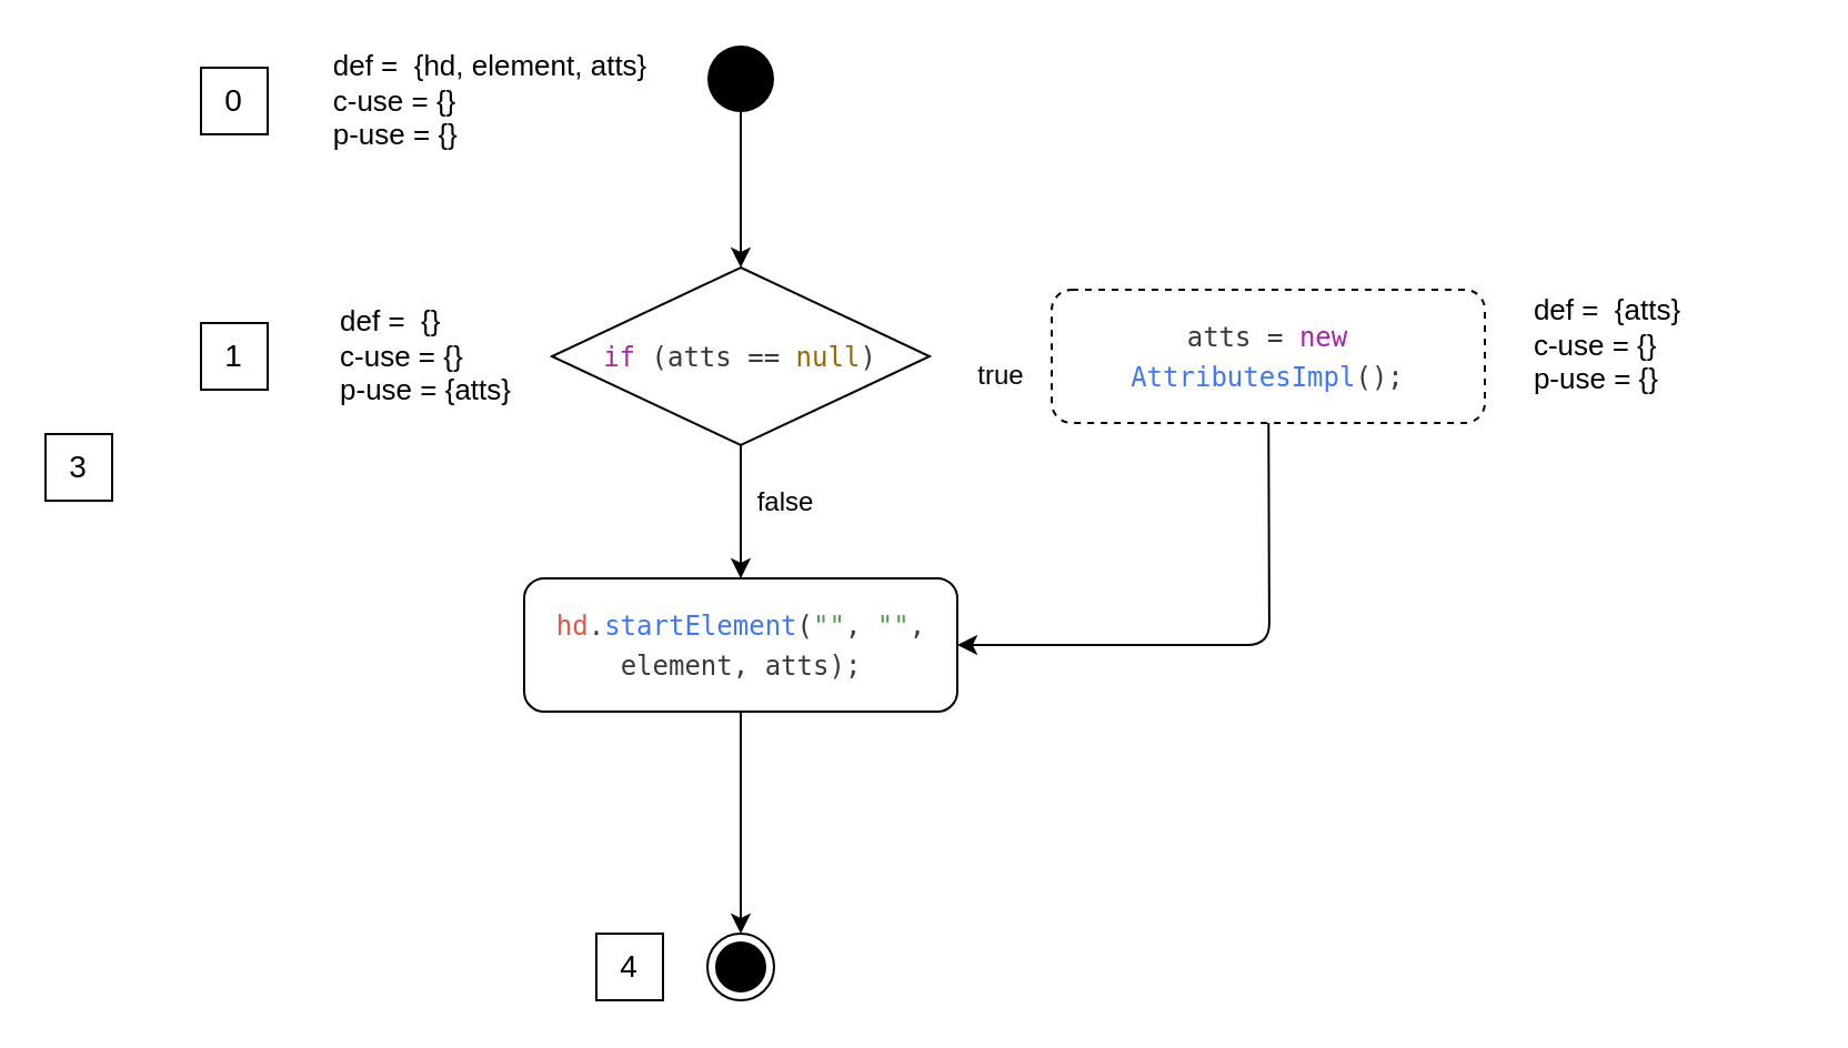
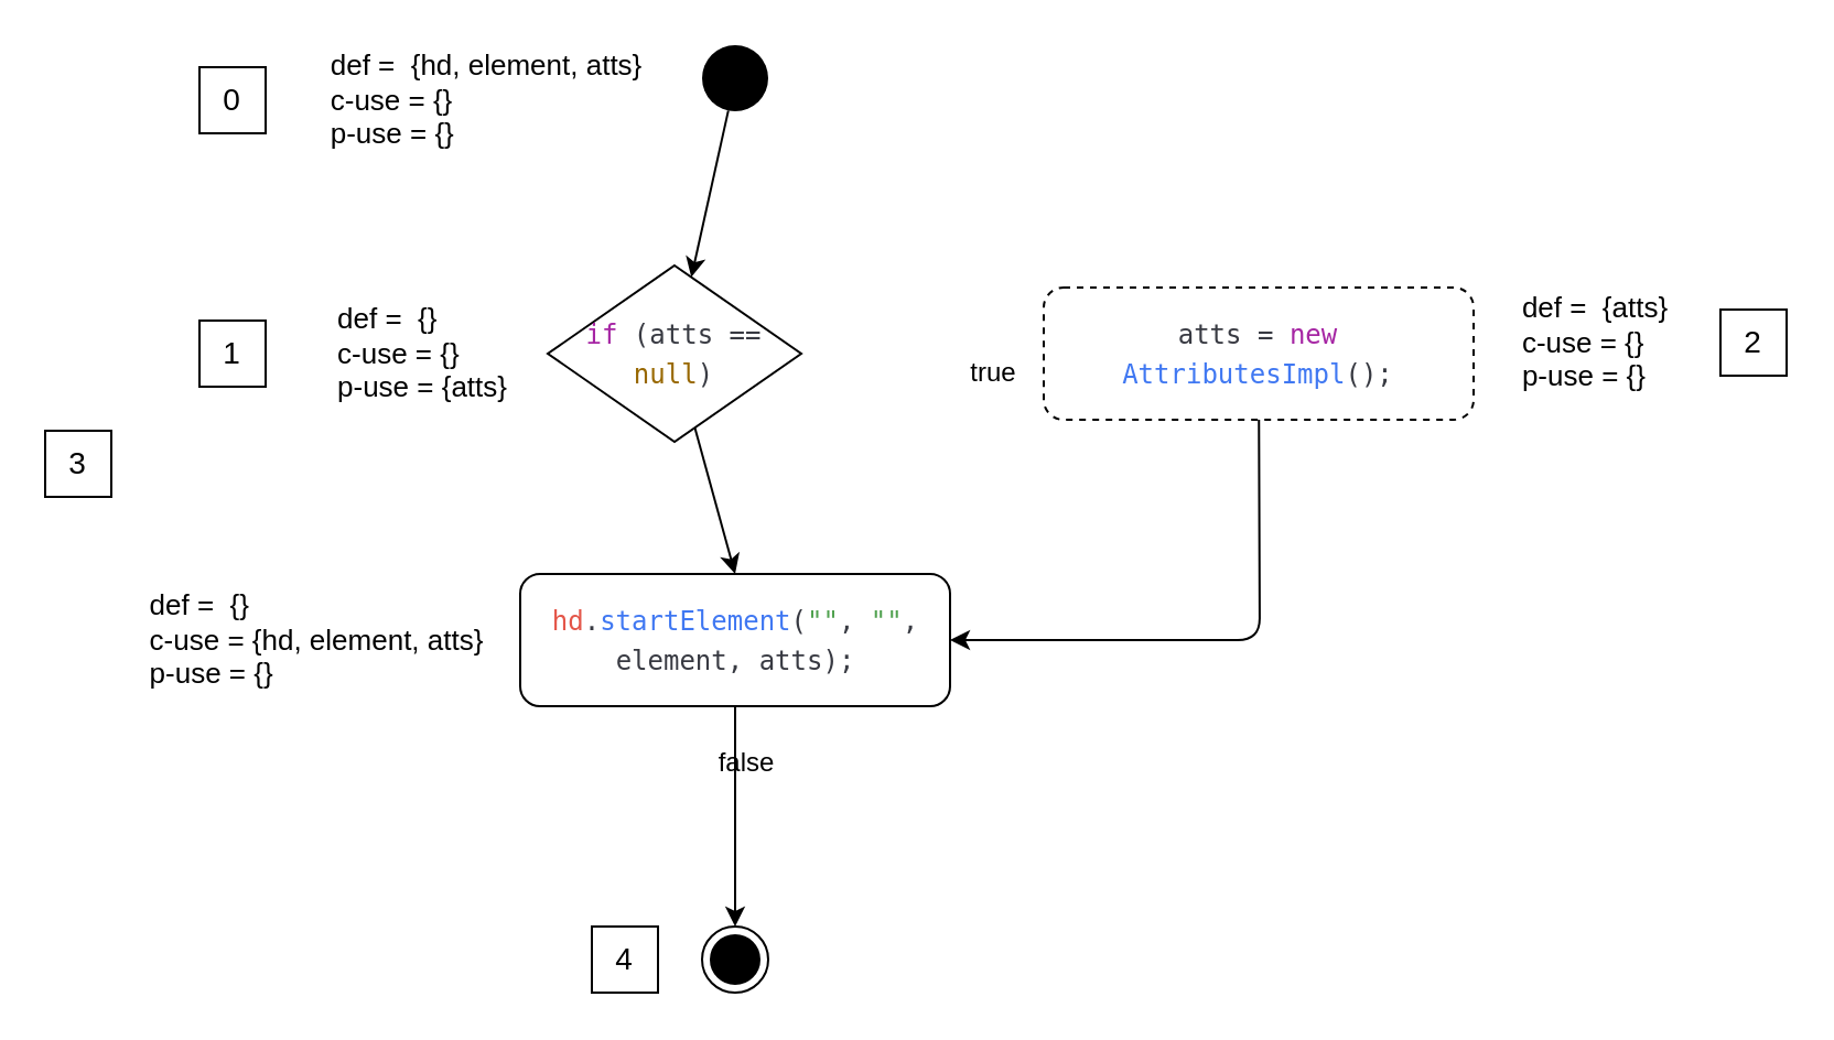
+ <mxCell id="13" value="&lt;font style=&quot;font-size: 14px&quot;&gt;2&lt;/font&gt;" style="text;html=1;strokeColor=default;fillColor=none;align=center;verticalAlign=middle;whiteSpace=wrap;rounded=0;" parent="1" vertex="1"><mxGeometry x="780" y="140" width="30" height="30" as="geometry" /></mxCell>
- <mxCell id="5" value="&lt;div style=&quot;color: rgb(56 , 58 , 66) ; font-family: &amp;#34;jetbrainsmono nerd font mono&amp;#34; , monospace , &amp;#34;consolas&amp;#34; , &amp;#34;courier new&amp;#34; , monospace ; line-height: 18px&quot;&gt;&lt;span style=&quot;color: rgb(166 , 38 , 164)&quot;&gt;if&lt;/span&gt; (atts == &lt;span style=&quot;color: rgb(152 , 104 , 1)&quot;&gt;null&lt;/span&gt;)&lt;/div&gt;" style="rhombus;whiteSpace=wrap;html=1;" parent="1" vertex="1"><mxGeometry x="248" y="120" width="170" height="80" as="geometry" /></mxCell>
+ <mxCell id="5" value="&lt;div style=&quot;color: rgb(56 , 58 , 66) ; font-family: &amp;#34;jetbrainsmono nerd font mono&amp;#34; , monospace , &amp;#34;consolas&amp;#34; , &amp;#34;courier new&amp;#34; , monospace ; line-height: 18px&quot;&gt;&lt;span style=&quot;color: rgb(166 , 38 , 164)&quot;&gt;if&lt;/span&gt; (atts == &lt;span style=&quot;color: rgb(152 , 104 , 1)&quot;&gt;null&lt;/span&gt;)&lt;/div&gt;" style="rhombus;whiteSpace=wrap;html=1;" parent="1" vertex="1"><mxGeometry x="248" y="120" width="115" height="80" as="geometry" /></mxCell>
- <mxCell id="21" value="false" style="text;html=1;align=center;verticalAlign=middle;resizable=0;points=[];autosize=1;strokeColor=none;fillColor=none;" vertex="1" parent="1"><mxGeometry x="335" y="217" width="35" height="18" as="geometry" /></mxCell>
+ <mxCell id="21" value="false" style="text;html=1;align=center;verticalAlign=middle;resizable=0;points=[];autosize=1;strokeColor=none;fillColor=none;" vertex="1" parent="1"><mxGeometry x="320" y="337" width="35" height="18" as="geometry" /></mxCell>
+ <mxCell id="19" value="&lt;div style=&quot;text-align: left&quot;&gt;&lt;span style=&quot;font-size: 13px&quot;&gt;def =&amp;nbsp; {}&lt;/span&gt;&lt;/div&gt;&lt;font style=&quot;font-size: 13px&quot;&gt;&lt;div style=&quot;text-align: left&quot;&gt;&lt;span&gt;c-use = {hd, element, atts}&lt;/span&gt;&lt;/div&gt;&lt;div style=&quot;text-align: left&quot;&gt;&lt;span&gt;p-use = {}&lt;/span&gt;&lt;/div&gt;&lt;/font&gt;" style="text;html=1;align=center;verticalAlign=middle;resizable=0;points=[];autosize=1;strokeColor=none;fillColor=none;fontSize=12;" parent="1" vertex="1"><mxGeometry x="58" y="265" width="170" height="50" as="geometry" /></mxCell>
